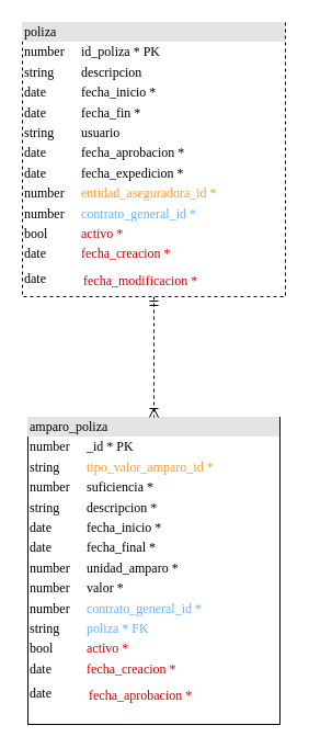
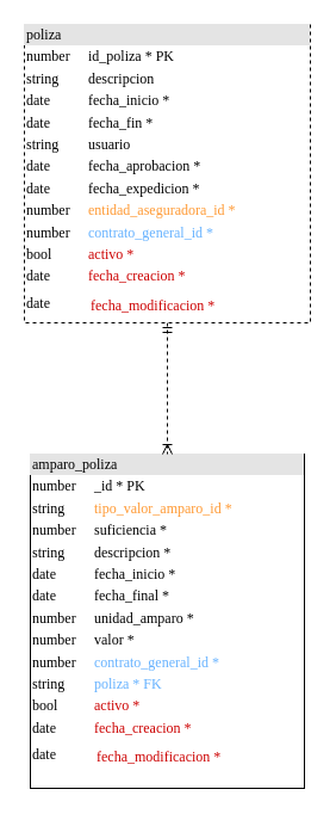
- <mxCell id="2" value="&lt;div style=&quot;box-sizing: border-box ; width: 100% ; background: #e4e4e4 ; padding: 2px&quot;&gt;amparo_poliza&lt;/div&gt;&lt;table style=&quot;width: 100% ; font-size: 1em&quot; cellpadding=&quot;2&quot; cellspacing=&quot;0&quot;&gt;&lt;tbody&gt;&lt;tr&gt;&lt;td&gt;number&lt;span style=&quot;white-space: pre;&quot;&gt;&#09;&lt;/span&gt;&lt;/td&gt;&lt;td&gt;_id * PK&lt;/td&gt;&lt;/tr&gt;&lt;tr&gt;&lt;td&gt;string&lt;/td&gt;&lt;td&gt;&lt;font color=&quot;#ff9933&quot;&gt;tipo_valor_amparo_id *&lt;/font&gt;&lt;/td&gt;&lt;/tr&gt;&lt;tr&gt;&lt;td&gt;number&lt;/td&gt;&lt;td&gt;suficiencia *&lt;/td&gt;&lt;/tr&gt;&lt;tr&gt;&lt;td&gt;string&lt;/td&gt;&lt;td&gt;descripcion *&amp;nbsp;&lt;/td&gt;&lt;/tr&gt;&lt;tr&gt;&lt;td&gt;date&lt;/td&gt;&lt;td&gt;fecha_inicio *&lt;br&gt;&lt;/td&gt;&lt;/tr&gt;&lt;tr&gt;&lt;td&gt;date&lt;br&gt;&lt;/td&gt;&lt;td&gt;fecha_final *&lt;br&gt;&lt;/td&gt;&lt;/tr&gt;&lt;tr&gt;&lt;td&gt;number&lt;/td&gt;&lt;td&gt;unidad_amparo *&lt;/td&gt;&lt;/tr&gt;&lt;tr&gt;&lt;td&gt;number&lt;/td&gt;&lt;td&gt;valor *&lt;/td&gt;&lt;/tr&gt;&lt;tr&gt;&lt;td&gt;number&lt;br&gt;&lt;/td&gt;&lt;td&gt;&lt;span style=&quot;color: rgb(102, 178, 255);&quot;&gt;contrato_general_id *&lt;/span&gt;&lt;br style=&quot;color: rgb(102, 178, 255);&quot;&gt;&lt;/td&gt;&lt;/tr&gt;&lt;tr&gt;&lt;td&gt;string&lt;br&gt;&lt;/td&gt;&lt;td&gt;&lt;font color=&quot;#66b2ff&quot;&gt;poliza * FK&lt;/font&gt;&lt;br&gt;&lt;/td&gt;&lt;/tr&gt;&lt;tr&gt;&lt;td&gt;bool&lt;br&gt;&lt;/td&gt;&lt;td&gt;&lt;span style=&quot;color: rgb(204, 0, 0);&quot;&gt;activo *&lt;/span&gt;&lt;br style=&quot;color: rgb(204, 0, 0);&quot;&gt;&lt;/td&gt;&lt;/tr&gt;&lt;tr&gt;&lt;td&gt;date&lt;/td&gt;&lt;td&gt;&lt;span style=&quot;color: rgb(204, 0, 0);&quot;&gt;fecha_creacion *&lt;/span&gt;&lt;br style=&quot;color: rgb(204, 0, 0);&quot;&gt;&lt;/td&gt;&lt;/tr&gt;&lt;tr&gt;&lt;td&gt;date&lt;/td&gt;&lt;td&gt;&lt;table style=&quot;font-size: 1em; width: 230px;&quot; cellpadding=&quot;2&quot; cellspacing=&quot;0&quot;&gt;&lt;tbody&gt;&lt;tr&gt;&lt;td&gt;&lt;/td&gt;&lt;/tr&gt;&lt;tr&gt;&lt;td&gt;&lt;font color=&quot;#cc0000&quot;&gt;fecha_aprobacion *&lt;/font&gt;&lt;/td&gt;&lt;/tr&gt;&lt;/tbody&gt;&lt;/table&gt;&lt;/td&gt;&lt;/tr&gt;&lt;/tbody&gt;&lt;/table&gt;" style="verticalAlign=top;align=left;overflow=fill;html=1;rounded=0;shadow=0;comic=0;labelBackgroundColor=none;strokeWidth=1;fontFamily=Verdana;fontSize=12" parent="1" vertex="1"><mxGeometry x="25" y="380" width="230" height="280" as="geometry" /></mxCell>
+ <mxCell id="2" value="&lt;div style=&quot;box-sizing: border-box ; width: 100% ; background: #e4e4e4 ; padding: 2px&quot;&gt;amparo_poliza&lt;/div&gt;&lt;table style=&quot;width: 100% ; font-size: 1em&quot; cellpadding=&quot;2&quot; cellspacing=&quot;0&quot;&gt;&lt;tbody&gt;&lt;tr&gt;&lt;td&gt;number&lt;span style=&quot;white-space: pre;&quot;&gt;&#09;&lt;/span&gt;&lt;/td&gt;&lt;td&gt;_id * PK&lt;/td&gt;&lt;/tr&gt;&lt;tr&gt;&lt;td&gt;string&lt;/td&gt;&lt;td&gt;&lt;font color=&quot;#ff9933&quot;&gt;tipo_valor_amparo_id *&lt;/font&gt;&lt;/td&gt;&lt;/tr&gt;&lt;tr&gt;&lt;td&gt;number&lt;/td&gt;&lt;td&gt;suficiencia *&lt;/td&gt;&lt;/tr&gt;&lt;tr&gt;&lt;td&gt;string&lt;/td&gt;&lt;td&gt;descripcion *&amp;nbsp;&lt;/td&gt;&lt;/tr&gt;&lt;tr&gt;&lt;td&gt;date&lt;/td&gt;&lt;td&gt;fecha_inicio *&lt;br&gt;&lt;/td&gt;&lt;/tr&gt;&lt;tr&gt;&lt;td&gt;date&lt;br&gt;&lt;/td&gt;&lt;td&gt;fecha_final *&lt;br&gt;&lt;/td&gt;&lt;/tr&gt;&lt;tr&gt;&lt;td&gt;number&lt;/td&gt;&lt;td&gt;unidad_amparo *&lt;/td&gt;&lt;/tr&gt;&lt;tr&gt;&lt;td&gt;number&lt;/td&gt;&lt;td&gt;valor *&lt;/td&gt;&lt;/tr&gt;&lt;tr&gt;&lt;td&gt;number&lt;br&gt;&lt;/td&gt;&lt;td&gt;&lt;span style=&quot;color: rgb(102, 178, 255);&quot;&gt;contrato_general_id *&lt;/span&gt;&lt;br style=&quot;color: rgb(102, 178, 255);&quot;&gt;&lt;/td&gt;&lt;/tr&gt;&lt;tr&gt;&lt;td&gt;string&lt;br&gt;&lt;/td&gt;&lt;td&gt;&lt;font color=&quot;#66b2ff&quot;&gt;poliza * FK&lt;/font&gt;&lt;br&gt;&lt;/td&gt;&lt;/tr&gt;&lt;tr&gt;&lt;td&gt;bool&lt;br&gt;&lt;/td&gt;&lt;td&gt;&lt;span style=&quot;color: rgb(204, 0, 0);&quot;&gt;activo *&lt;/span&gt;&lt;br style=&quot;color: rgb(204, 0, 0);&quot;&gt;&lt;/td&gt;&lt;/tr&gt;&lt;tr&gt;&lt;td&gt;date&lt;/td&gt;&lt;td&gt;&lt;span style=&quot;color: rgb(204, 0, 0);&quot;&gt;fecha_creacion *&lt;/span&gt;&lt;br style=&quot;color: rgb(204, 0, 0);&quot;&gt;&lt;/td&gt;&lt;/tr&gt;&lt;tr&gt;&lt;td&gt;date&lt;/td&gt;&lt;td&gt;&lt;table style=&quot;font-size: 1em; width: 230px;&quot; cellpadding=&quot;2&quot; cellspacing=&quot;0&quot;&gt;&lt;tbody&gt;&lt;tr&gt;&lt;td&gt;&lt;/td&gt;&lt;/tr&gt;&lt;tr&gt;&lt;td&gt;&lt;font color=&quot;#cc0000&quot;&gt;fecha_modificacion *&lt;/font&gt;&lt;/td&gt;&lt;/tr&gt;&lt;/tbody&gt;&lt;/table&gt;&lt;/td&gt;&lt;/tr&gt;&lt;/tbody&gt;&lt;/table&gt;" style="verticalAlign=top;align=left;overflow=fill;html=1;rounded=0;shadow=0;comic=0;labelBackgroundColor=none;strokeWidth=1;fontFamily=Verdana;fontSize=12" parent="1" vertex="1"><mxGeometry x="25" y="380" width="230" height="280" as="geometry" /></mxCell>
